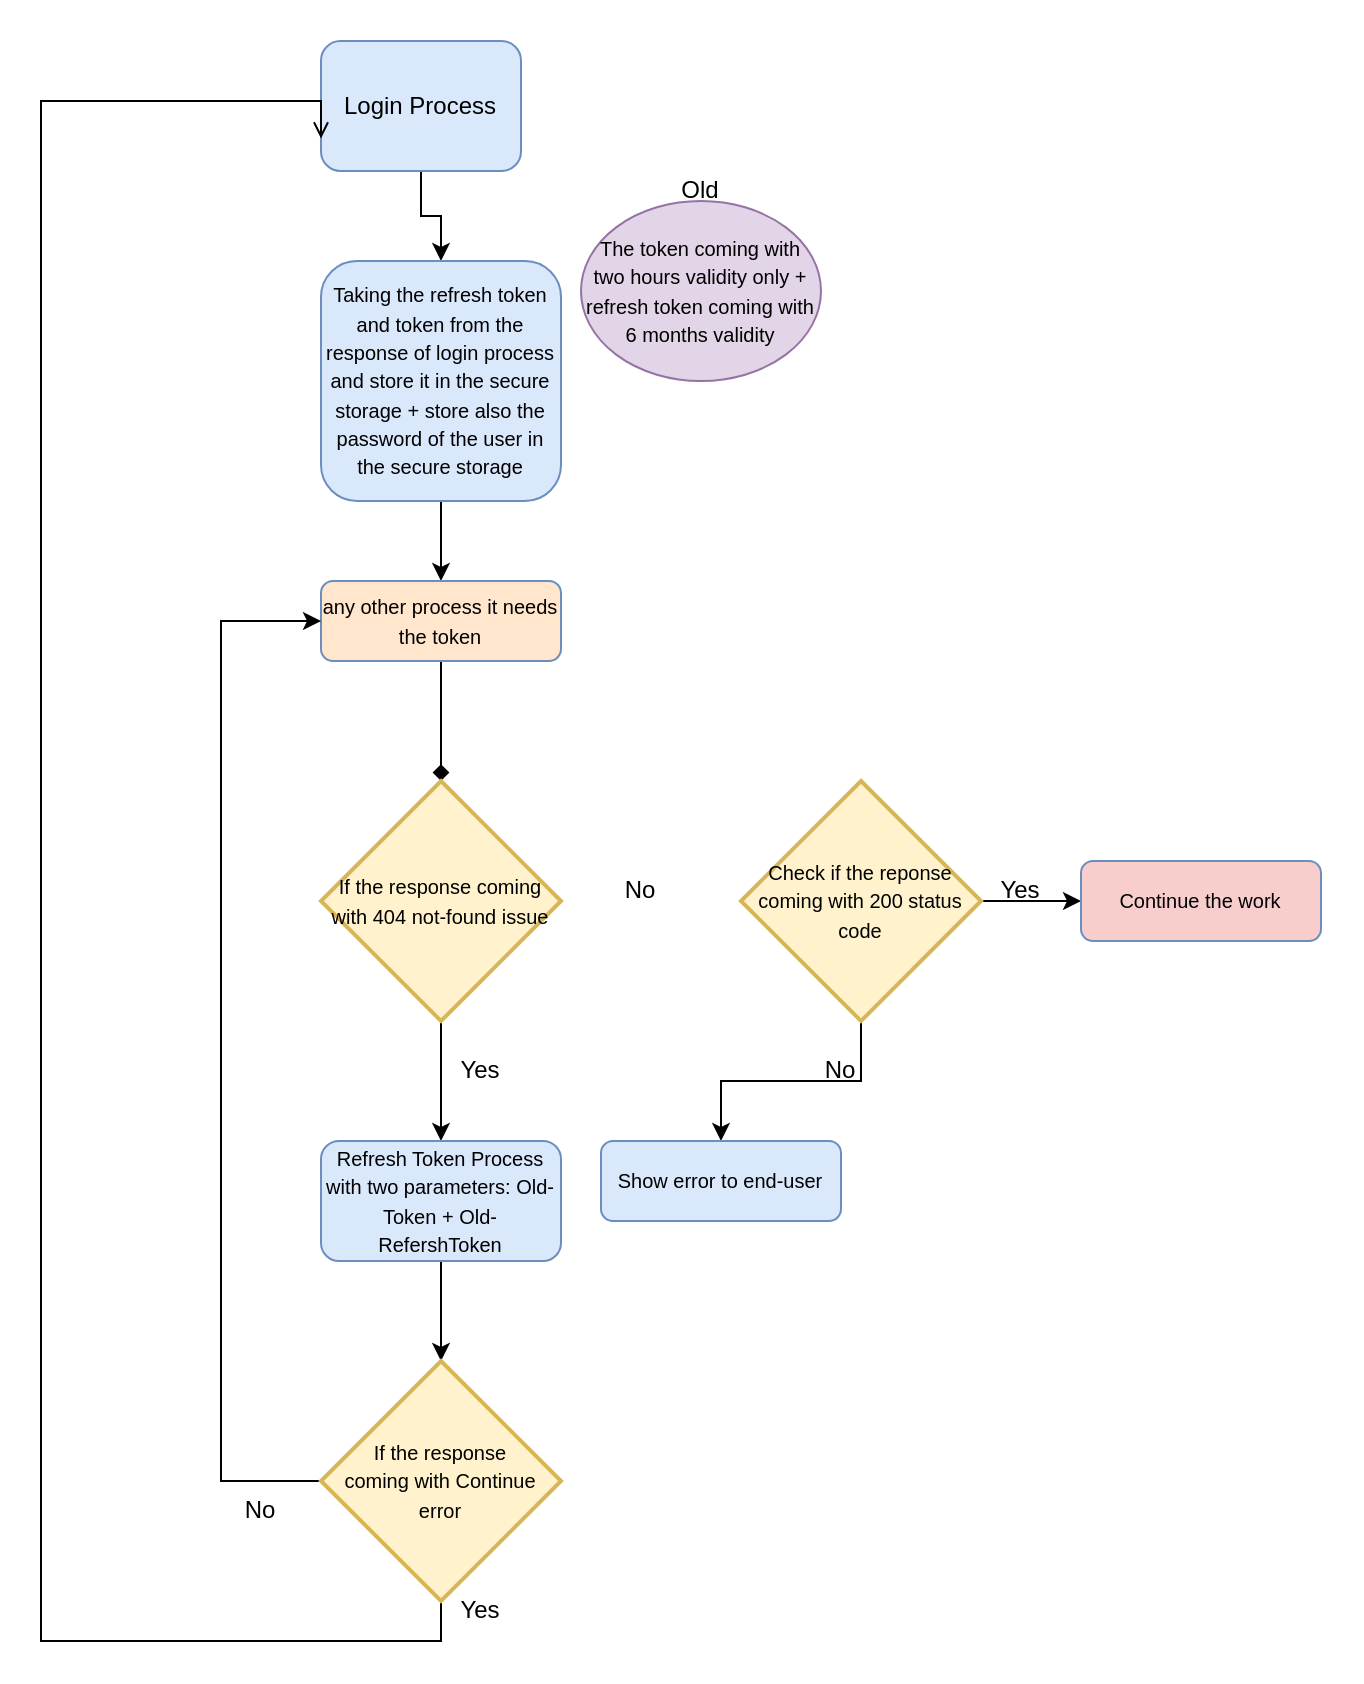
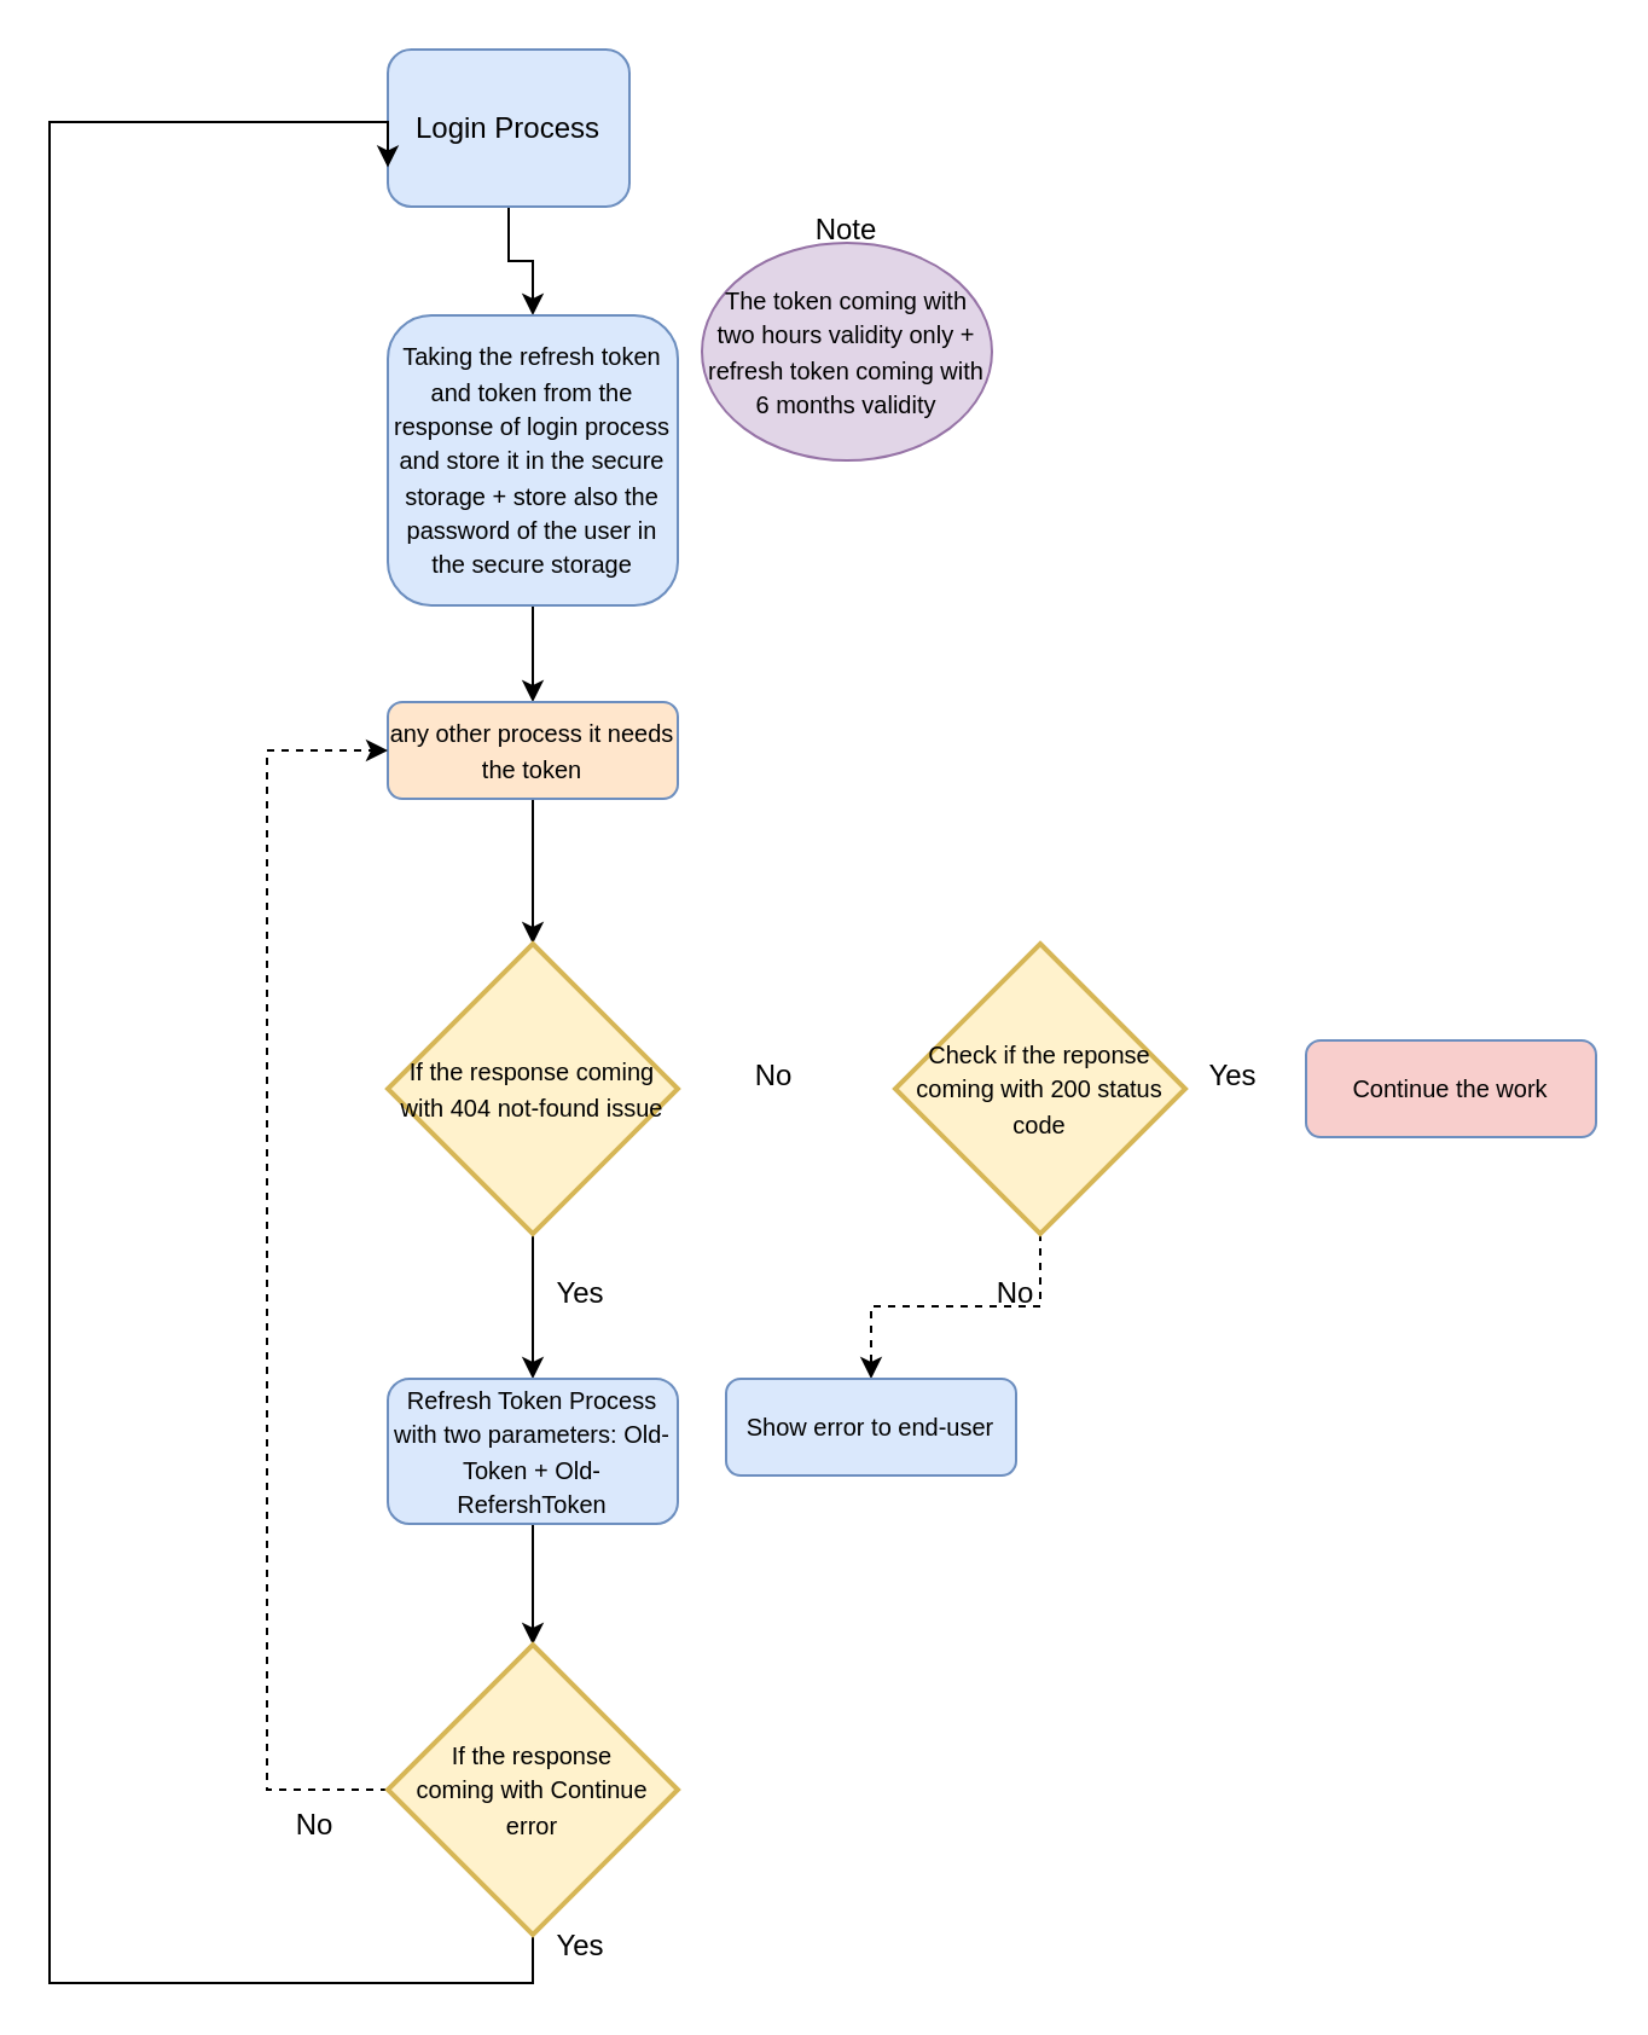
- <mxCell id="23" style="edgeStyle=orthogonalEdgeStyle;rounded=0;orthogonalLoop=1;jettySize=auto;html=1;exitX=0.5;exitY=1;exitDx=0;exitDy=0;exitPerimeter=0;entryX=0;entryY=0.75;entryDx=0;entryDy=0;endArrow=open;" edge="1" parent="1" source="24" target="3"><mxGeometry relative="1" as="geometry"><Array as="points"><mxPoint x="220" y="820" /><mxPoint x="20" y="820" /><mxPoint x="20" y="50" /></Array></mxGeometry></mxCell>
+ <mxCell id="23" style="edgeStyle=orthogonalEdgeStyle;rounded=0;orthogonalLoop=1;jettySize=auto;html=1;exitX=0.5;exitY=1;exitDx=0;exitDy=0;exitPerimeter=0;entryX=0;entryY=0.75;entryDx=0;entryDy=0;" edge="1" parent="1" source="24" target="3"><mxGeometry relative="1" as="geometry"><Array as="points"><mxPoint x="220" y="820" /><mxPoint x="20" y="820" /><mxPoint x="20" y="50" /></Array></mxGeometry></mxCell>
- <mxCell id="7" value="Old" style="text;html=1;strokeColor=none;fillColor=none;align=center;verticalAlign=middle;whiteSpace=wrap;rounded=0;" vertex="1" parent="1"><mxGeometry x="320" y="80" width="60" height="30" as="geometry" /></mxCell>
+ <mxCell id="7" value="Note" style="text;html=1;strokeColor=none;fillColor=none;align=center;verticalAlign=middle;whiteSpace=wrap;rounded=0;" vertex="1" parent="1"><mxGeometry x="320" y="80" width="60" height="30" as="geometry" /></mxCell>
- <mxCell id="8" value="" style="edgeStyle=orthogonalEdgeStyle;rounded=0;orthogonalLoop=1;jettySize=auto;html=1;endArrow=diamond;" edge="1" parent="1" source="9" target="11"><mxGeometry relative="1" as="geometry" /></mxCell>
+ <mxCell id="8" value="" style="edgeStyle=orthogonalEdgeStyle;rounded=0;orthogonalLoop=1;jettySize=auto;html=1;" edge="1" parent="1" source="9" target="11"><mxGeometry relative="1" as="geometry" /></mxCell>
- <mxCell id="12" value="" style="edgeStyle=orthogonalEdgeStyle;rounded=0;orthogonalLoop=1;jettySize=auto;html=1;" edge="1" parent="1" source="14" target="16"><mxGeometry relative="1" as="geometry" /></mxCell>
- <mxCell id="22" style="edgeStyle=orthogonalEdgeStyle;rounded=0;orthogonalLoop=1;jettySize=auto;html=1;exitX=0;exitY=0.5;exitDx=0;exitDy=0;exitPerimeter=0;entryX=0;entryY=0.5;entryDx=0;entryDy=0;" edge="1" parent="1" source="24" target="9"><mxGeometry relative="1" as="geometry"><Array as="points"><mxPoint x="110" y="740" /><mxPoint x="110" y="310" /></Array></mxGeometry></mxCell>
+ <mxCell id="22" style="edgeStyle=orthogonalEdgeStyle;rounded=0;orthogonalLoop=1;jettySize=auto;html=1;exitX=0;exitY=0.5;exitDx=0;exitDy=0;exitPerimeter=0;entryX=0;entryY=0.5;entryDx=0;entryDy=0;dashed=1;" edge="1" parent="1" source="24" target="9"><mxGeometry relative="1" as="geometry"><Array as="points"><mxPoint x="110" y="740" /><mxPoint x="110" y="310" /></Array></mxGeometry></mxCell>
- <mxCell id="13" value="" style="edgeStyle=orthogonalEdgeStyle;rounded=0;orthogonalLoop=1;jettySize=auto;html=1;" edge="1" parent="1" source="14" target="18"><mxGeometry relative="1" as="geometry" /></mxCell>
+ <mxCell id="13" value="" style="edgeStyle=orthogonalEdgeStyle;rounded=0;orthogonalLoop=1;jettySize=auto;html=1;dashed=1;" edge="1" parent="1" source="14" target="18"><mxGeometry relative="1" as="geometry" /></mxCell>
